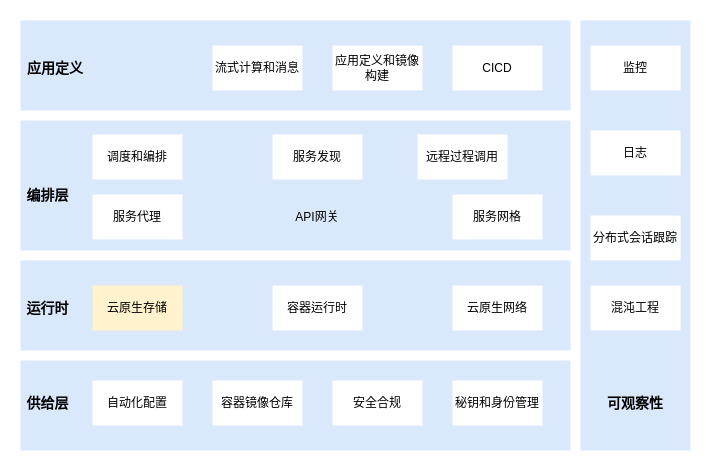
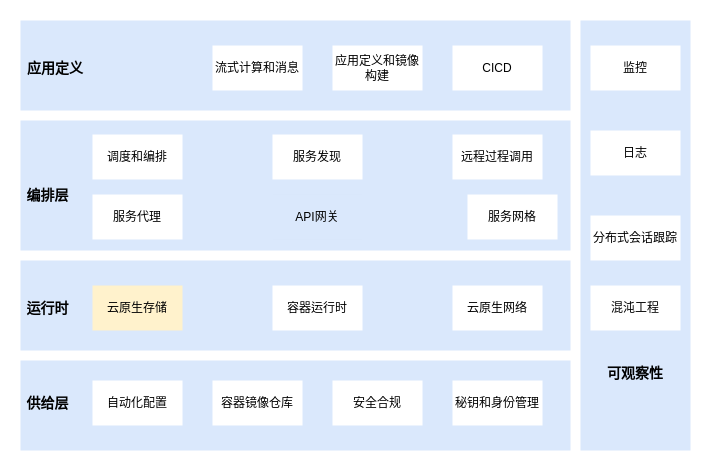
- <mxCell id="16" value="远程过程调用" style="rounded=0;whiteSpace=wrap;html=1;strokeColor=none;" vertex="1" parent="1"><mxGeometry x="417" y="134" width="90" height="45" as="geometry" /></mxCell>
+ <mxCell id="16" value="远程过程调用" style="rounded=0;whiteSpace=wrap;html=1;strokeColor=none;" vertex="1" parent="1"><mxGeometry x="452" y="134" width="90" height="45" as="geometry" /></mxCell>
- <mxCell id="20" value="服务网格" style="rounded=0;whiteSpace=wrap;html=1;strokeColor=none;" vertex="1" parent="1"><mxGeometry x="452" y="194" width="90" height="45" as="geometry" /></mxCell>
+ <mxCell id="20" value="服务网格" style="rounded=0;whiteSpace=wrap;html=1;strokeColor=none;" vertex="1" parent="1"><mxGeometry x="467" y="194" width="90" height="45" as="geometry" /></mxCell>
- <mxCell id="31" value="可观察性" style="text;html=1;strokeColor=none;fillColor=none;align=center;verticalAlign=middle;whiteSpace=wrap;rounded=0;fontSize=14;fontStyle=1" vertex="1" parent="1"><mxGeometry x="600" y="392.5" width="70" height="20" as="geometry" /></mxCell>
+ <mxCell id="31" value="可观察性" style="text;html=1;strokeColor=none;fillColor=none;align=center;verticalAlign=middle;whiteSpace=wrap;rounded=0;fontSize=14;fontStyle=1" vertex="1" parent="1"><mxGeometry x="600" y="362.5" width="70" height="20" as="geometry" /></mxCell>
